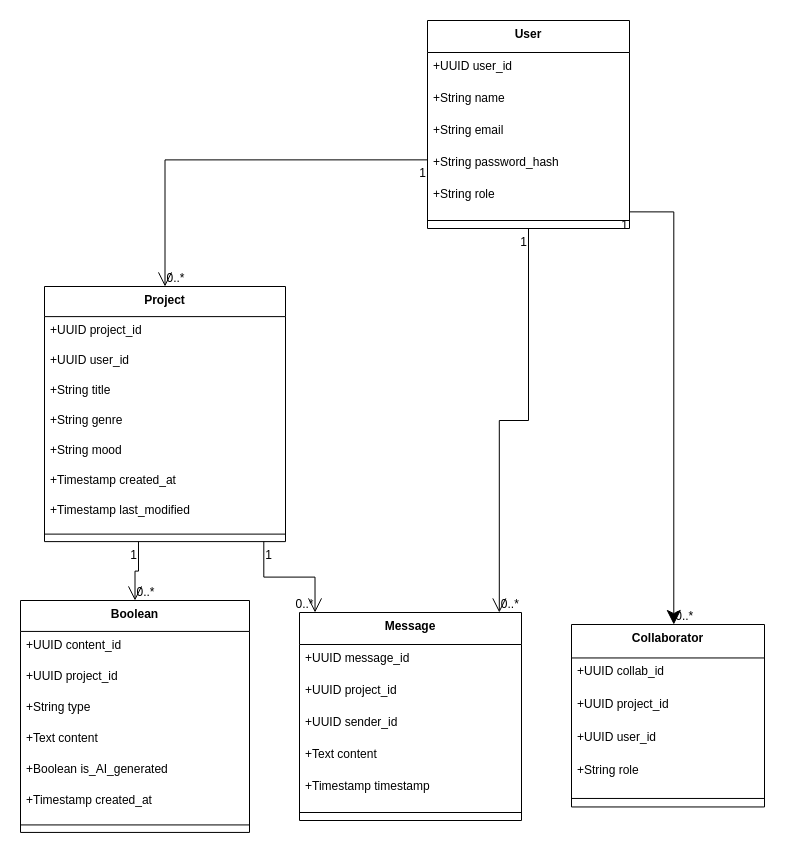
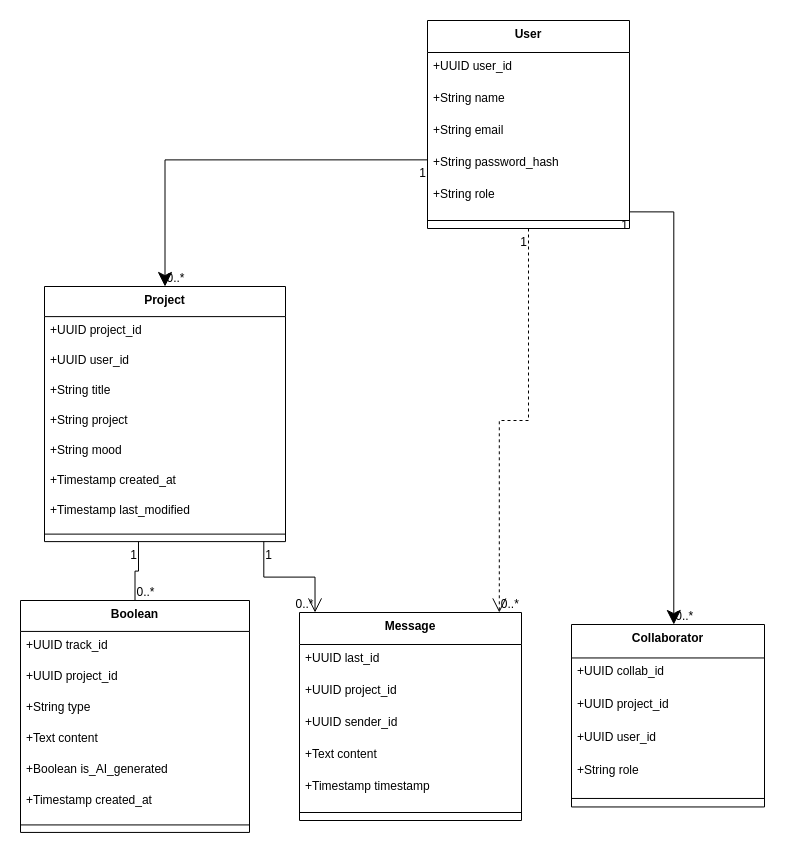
- <mxCell id="39" value="" style="startArrow=none;endArrow=open;endSize=12;exitX=0;exitY=0.67;entryX=0.5;entryY=0;rounded=0;edgeStyle=orthogonalEdgeStyle;" edge="1" parent="1" source="2" target="9"><mxGeometry relative="1" as="geometry" /></mxCell>
+ <mxCell id="39" value="" style="startArrow=none;endArrow=classic;endSize=12;exitX=0;exitY=0.67;entryX=0.5;entryY=0;rounded=0;edgeStyle=orthogonalEdgeStyle;" edge="1" parent="1" source="2" target="9"><mxGeometry relative="1" as="geometry" /></mxCell>
- <mxCell id="13" value="+String genre" style="text;strokeColor=none;fillColor=none;align=left;verticalAlign=top;spacingLeft=4;spacingRight=4;overflow=hidden;rotatable=0;points=[[0,0.5],[1,0.5]];portConstraint=eastwest;" vertex="1" parent="9"><mxGeometry y="120.118" width="241" height="30" as="geometry" /></mxCell>
+ <mxCell id="13" value="+String project" style="text;strokeColor=none;fillColor=none;align=left;verticalAlign=top;spacingLeft=4;spacingRight=4;overflow=hidden;rotatable=0;points=[[0,0.5],[1,0.5]];portConstraint=eastwest;" vertex="1" parent="9"><mxGeometry y="120.118" width="241" height="30" as="geometry" /></mxCell>
- <mxCell id="51" value="" style="startArrow=none;endArrow=open;endSize=12;exitX=0.5;exitY=1;entryX=0.9;entryY=0;rounded=0;edgeStyle=orthogonalEdgeStyle;" edge="1" parent="1" source="2" target="26"><mxGeometry relative="1" as="geometry" /></mxCell>
+ <mxCell id="51" value="" style="startArrow=none;endArrow=open;endSize=12;exitX=0.5;exitY=1;entryX=0.9;entryY=0;rounded=0;edgeStyle=orthogonalEdgeStyle;dashed=1;" edge="1" parent="1" source="2" target="26"><mxGeometry relative="1" as="geometry" /></mxCell>
- <mxCell id="42" value="" style="startArrow=none;endArrow=open;endSize=12;exitX=0.39;exitY=1;entryX=0.5;entryY=0;rounded=0;edgeStyle=orthogonalEdgeStyle;" edge="1" parent="1" source="9" target="18"><mxGeometry relative="1" as="geometry" /></mxCell>
+ <mxCell id="42" value="" style="startArrow=none;endArrow=none;endSize=12;exitX=0.39;exitY=1;entryX=0.5;entryY=0;rounded=0;edgeStyle=orthogonalEdgeStyle;" edge="1" parent="1" source="9" target="18"><mxGeometry relative="1" as="geometry" /></mxCell>
- <mxCell id="19" value="+UUID content_id" style="text;strokeColor=none;fillColor=none;align=left;verticalAlign=top;spacingLeft=4;spacingRight=4;overflow=hidden;rotatable=0;points=[[0,0.5],[1,0.5]];portConstraint=eastwest;" vertex="1" parent="18"><mxGeometry y="30.933" width="229" height="31" as="geometry" /></mxCell>
+ <mxCell id="19" value="+UUID track_id" style="text;strokeColor=none;fillColor=none;align=left;verticalAlign=top;spacingLeft=4;spacingRight=4;overflow=hidden;rotatable=0;points=[[0,0.5],[1,0.5]];portConstraint=eastwest;" vertex="1" parent="18"><mxGeometry y="30.933" width="229" height="31" as="geometry" /></mxCell>
- <mxCell id="27" value="+UUID message_id" style="text;strokeColor=none;fillColor=none;align=left;verticalAlign=top;spacingLeft=4;spacingRight=4;overflow=hidden;rotatable=0;points=[[0,0.5],[1,0.5]];portConstraint=eastwest;" vertex="1" parent="26"><mxGeometry y="32" width="222" height="32" as="geometry" /></mxCell>
+ <mxCell id="27" value="+UUID last_id" style="text;strokeColor=none;fillColor=none;align=left;verticalAlign=top;spacingLeft=4;spacingRight=4;overflow=hidden;rotatable=0;points=[[0,0.5],[1,0.5]];portConstraint=eastwest;" vertex="1" parent="26"><mxGeometry y="32" width="222" height="32" as="geometry" /></mxCell>
